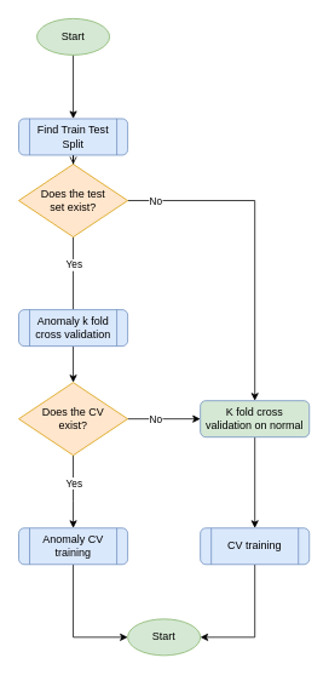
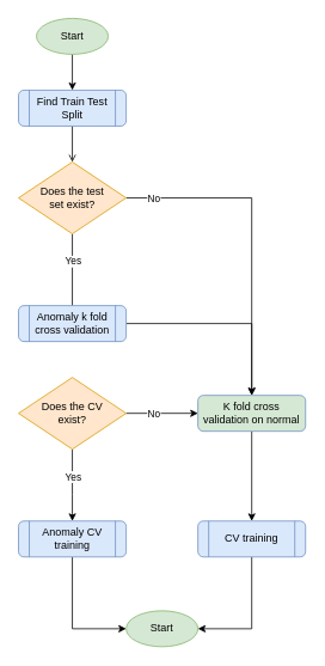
- <mxCell id="5" value="Find Train Test&lt;br&gt;Split" style="shape=process;whiteSpace=wrap;html=1;backgroundOutline=1;fillColor=#dae8fc;strokeColor=#6c8ebf;rounded=1;" parent="1" vertex="1"><mxGeometry x="20" y="130" width="120" height="40" as="geometry" /></mxCell>
+ <mxCell id="5" value="Find Train Test&lt;br&gt;Split" style="shape=process;whiteSpace=wrap;html=1;backgroundOutline=1;fillColor=#dae8fc;strokeColor=#6c8ebf;rounded=1;" parent="1" vertex="1"><mxGeometry x="20" y="100" width="120" height="40" as="geometry" /></mxCell>
- <mxCell id="13" style="edgeStyle=orthogonalEdgeStyle;rounded=0;orthogonalLoop=1;jettySize=auto;html=1;" parent="1" source="14" target="19" edge="1"><mxGeometry relative="1" as="geometry" /></mxCell>
+ <mxCell id="13" style="edgeStyle=orthogonalEdgeStyle;rounded=0;orthogonalLoop=1;jettySize=auto;html=1;" parent="1" source="14" target="7" edge="1"><mxGeometry relative="1" as="geometry" /></mxCell>
